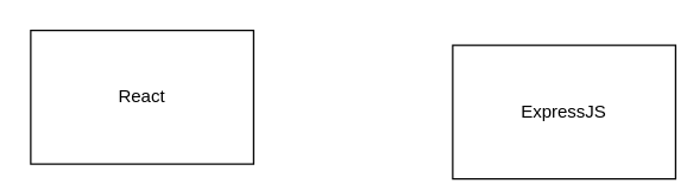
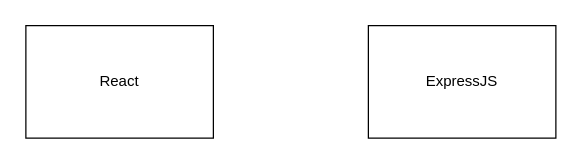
- <mxCell id="3" value="ExpressJS" style="rounded=0;whiteSpace=wrap;html=1;" vertex="1" parent="1"><mxGeometry x="304" y="30" width="150" height="90" as="geometry" /></mxCell>
+ <mxCell id="3" value="ExpressJS" style="rounded=0;whiteSpace=wrap;html=1;" vertex="1" parent="1"><mxGeometry x="294" y="20" width="150" height="90" as="geometry" /></mxCell>
